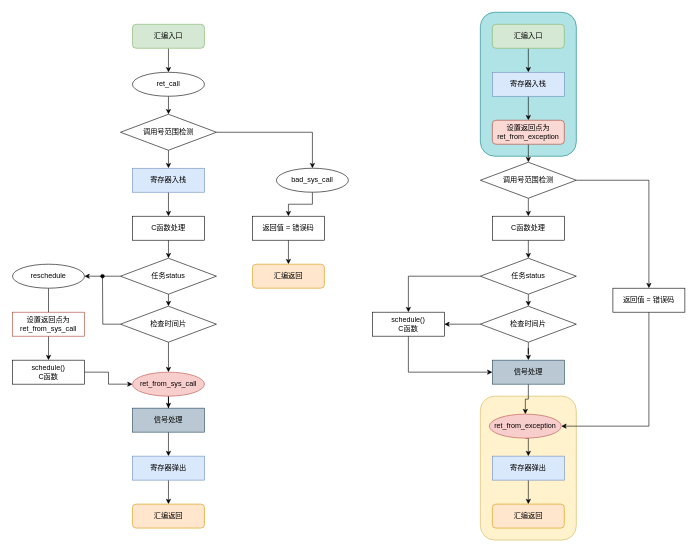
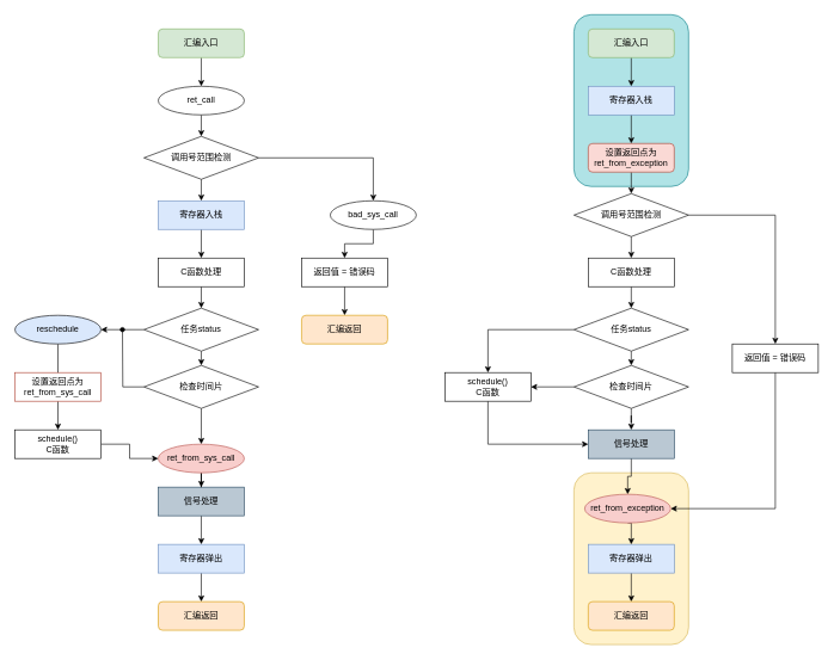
- <mxCell id="34" value="reschedule" style="ellipse;whiteSpace=wrap;html=1;" parent="1" vertex="1"><mxGeometry x="20" y="440" width="120" height="40" as="geometry" /></mxCell>
+ <mxCell id="34" value="reschedule" style="ellipse;whiteSpace=wrap;html=1;fillColor=#dae8fc;" parent="1" vertex="1"><mxGeometry x="20" y="440" width="120" height="40" as="geometry" /></mxCell>
